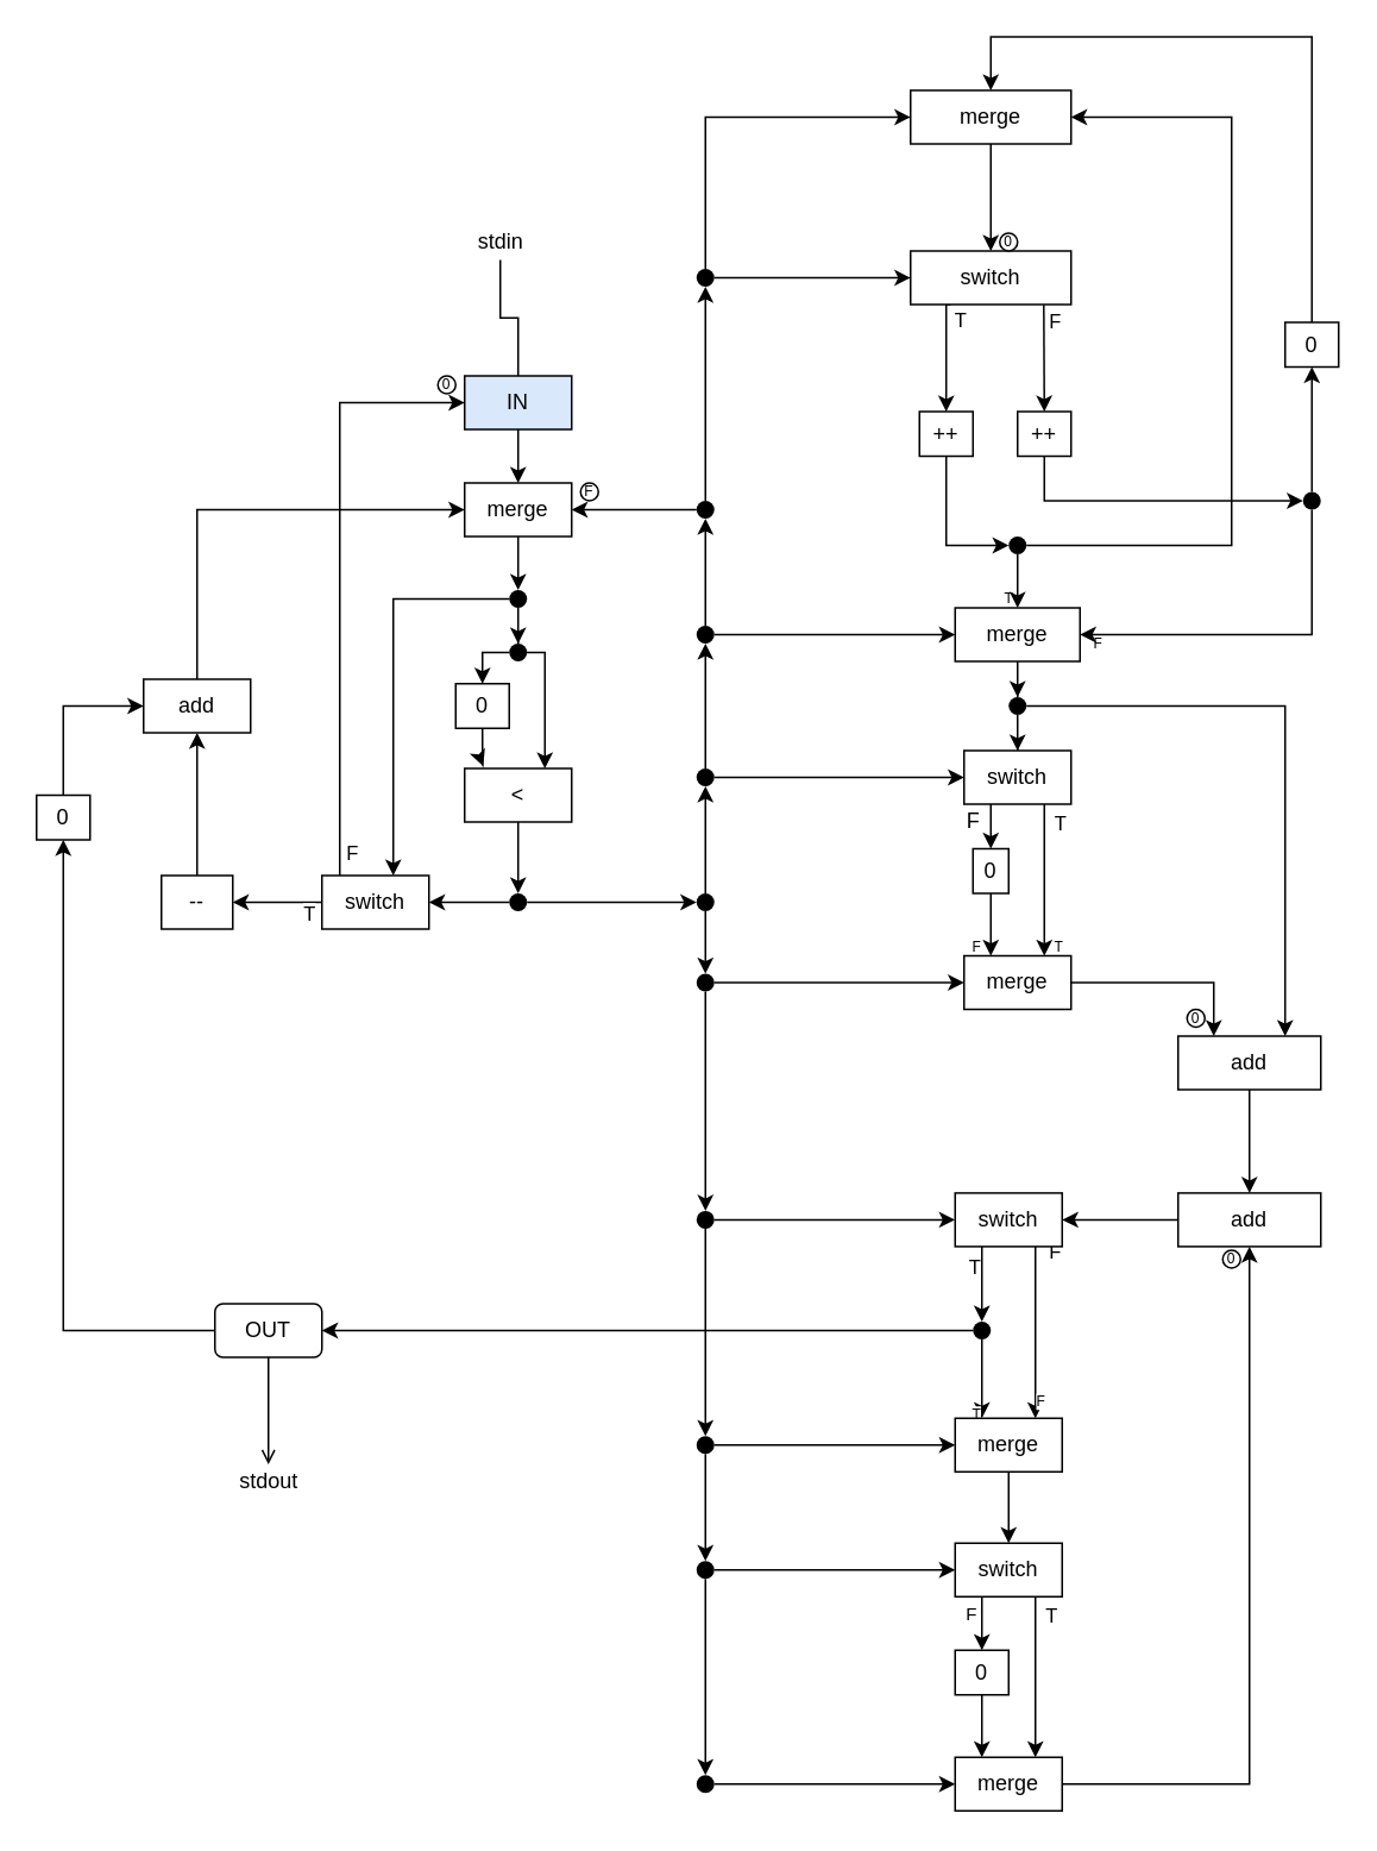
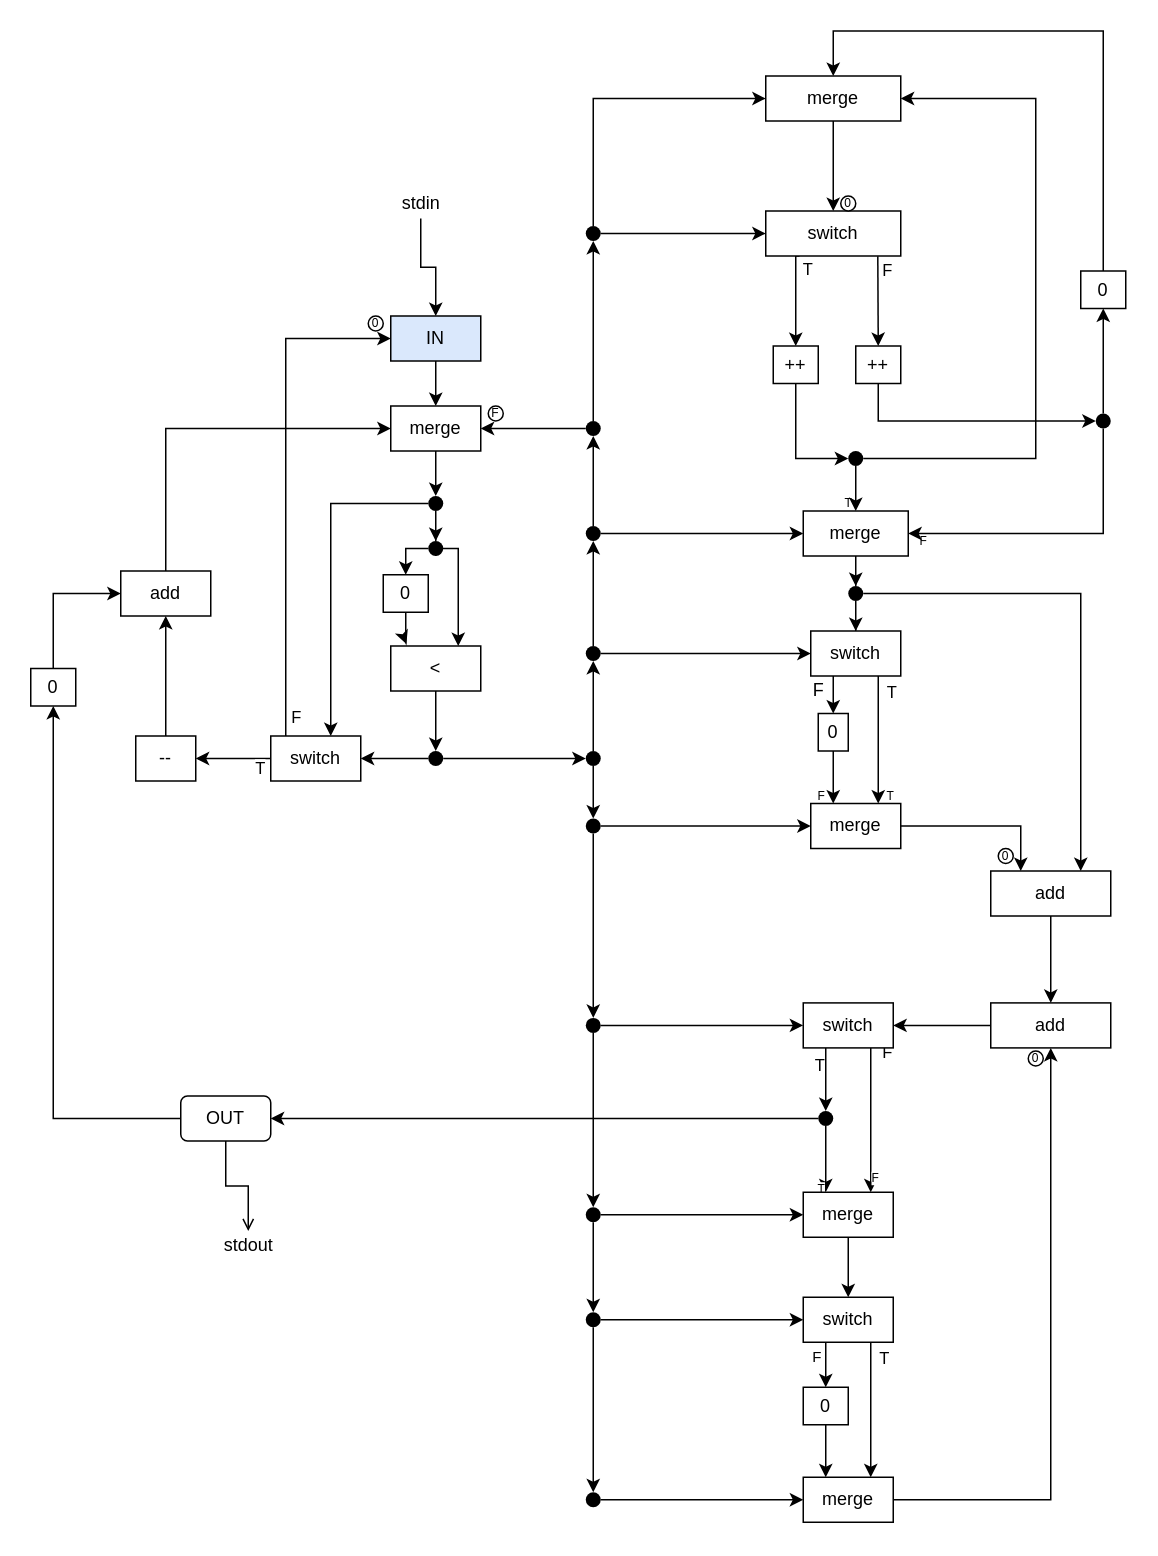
- <mxCell id="78" style="edgeStyle=orthogonalEdgeStyle;rounded=0;orthogonalLoop=1;jettySize=auto;html=1;entryX=0.5;entryY=0;entryDx=0;entryDy=0;endArrow=none;" parent="1" source="79" target="6" edge="1"><mxGeometry relative="1" as="geometry" /></mxCell>
+ <mxCell id="78" style="edgeStyle=orthogonalEdgeStyle;rounded=0;orthogonalLoop=1;jettySize=auto;html=1;entryX=0.5;entryY=0;entryDx=0;entryDy=0;" parent="1" source="79" target="6" edge="1"><mxGeometry relative="1" as="geometry" /></mxCell>
- <mxCell id="80" value="stdout" style="text;html=1;align=center;verticalAlign=middle;resizable=0;points=[];autosize=1;" parent="1" vertex="1"><mxGeometry x="125" y="820" width="50" height="20" as="geometry" /></mxCell>
+ <mxCell id="80" value="stdout" style="text;html=1;align=center;verticalAlign=middle;resizable=0;points=[];autosize=1;" parent="1" vertex="1"><mxGeometry x="140" y="820" width="50" height="20" as="geometry" /></mxCell>
